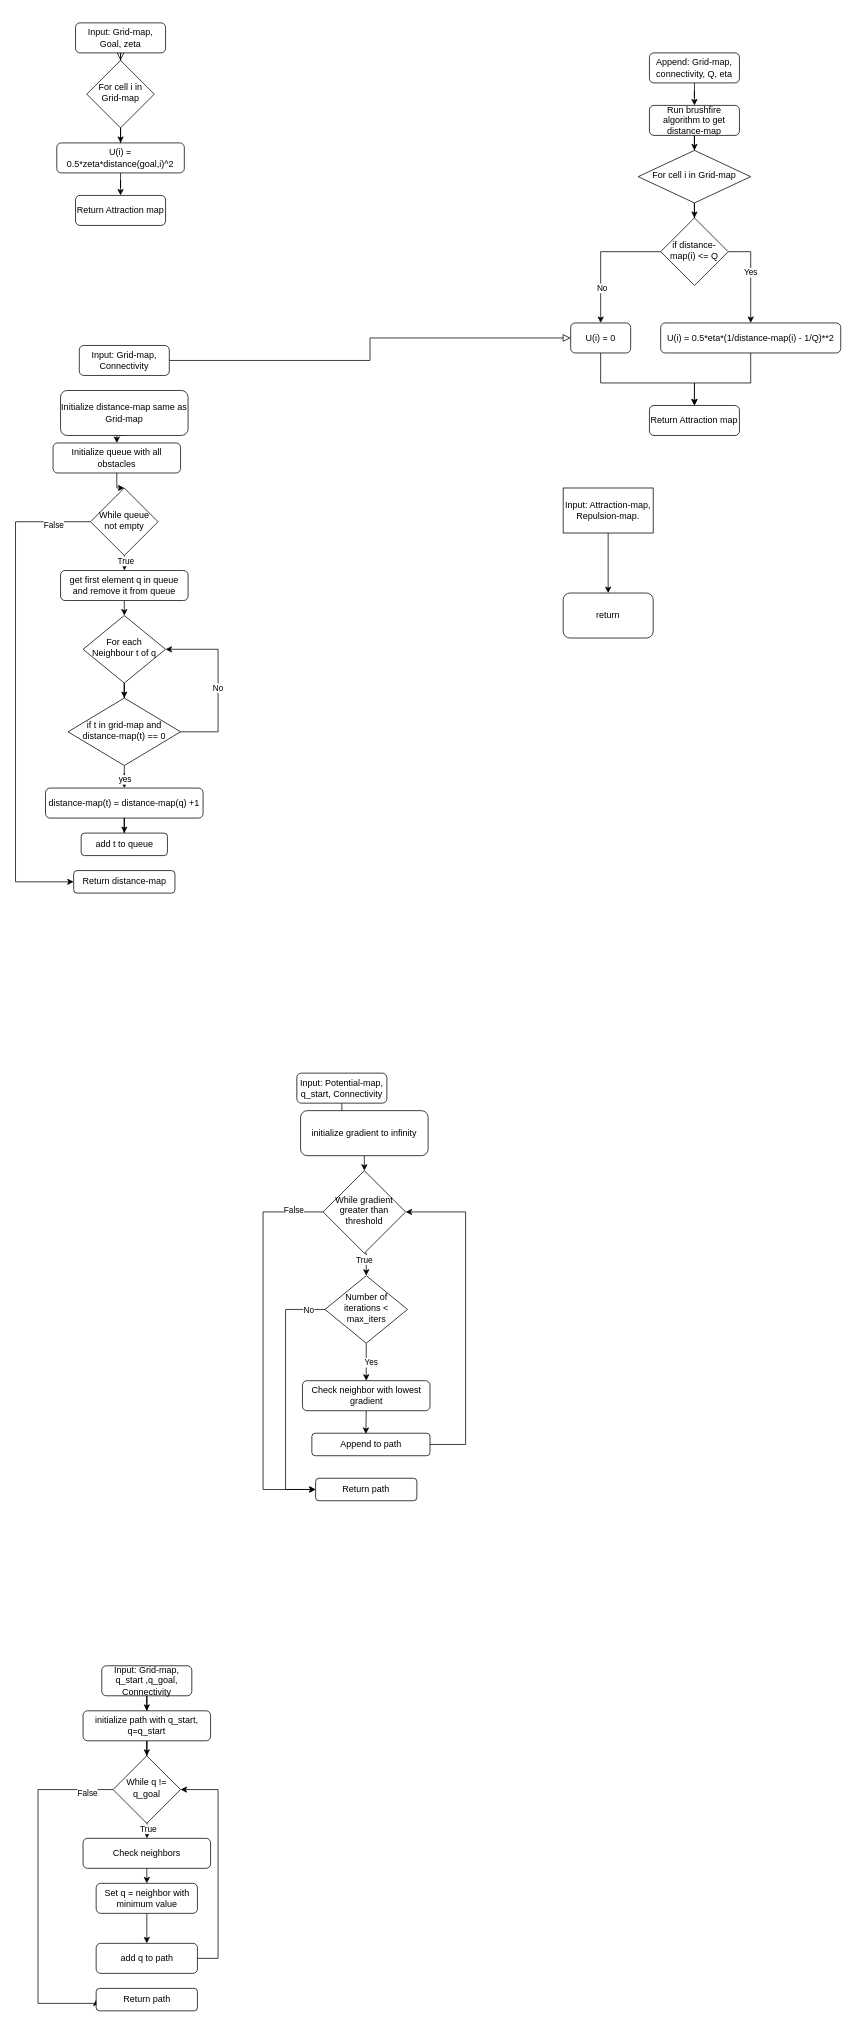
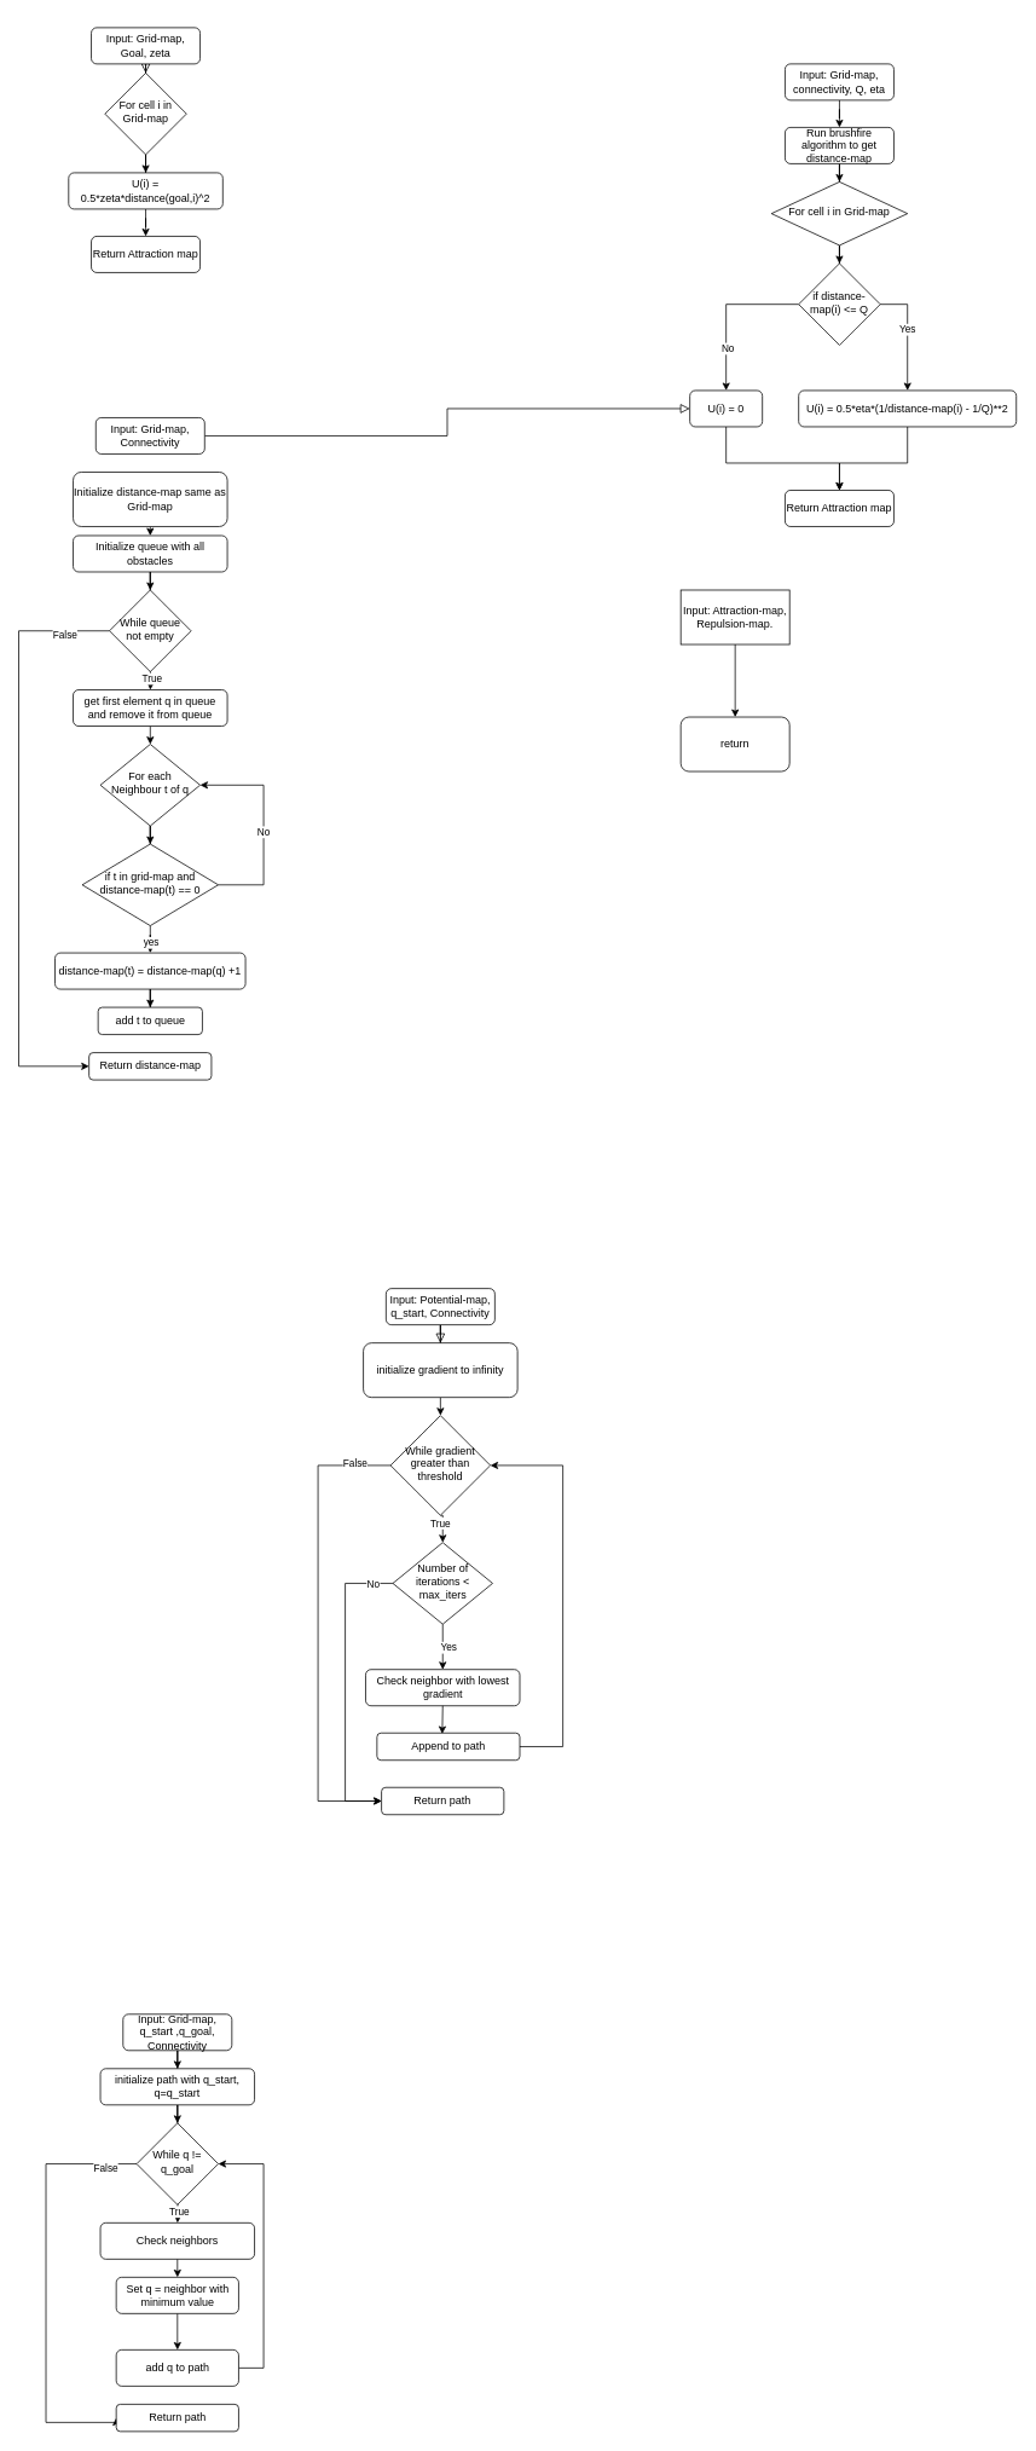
- <mxCell id="12" value="Append: Grid-map, connectivity, Q, eta" style="rounded=1;whiteSpace=wrap;html=1;fontSize=12;glass=0;strokeWidth=1;shadow=0;" vertex="1" parent="10"><mxGeometry x="105" width="120" height="40" as="geometry" /></mxCell>
+ <mxCell id="12" value="Input: Grid-map, connectivity, Q, eta" style="rounded=1;whiteSpace=wrap;html=1;fontSize=12;glass=0;strokeWidth=1;shadow=0;" vertex="1" parent="10"><mxGeometry x="105" width="120" height="40" as="geometry" /></mxCell>
- <mxCell id="60" value="Initialize queue with all obstacles" style="rounded=1;whiteSpace=wrap;html=1;fontSize=12;glass=0;strokeWidth=1;shadow=0;" vertex="1" parent="50"><mxGeometry x="50" y="130" width="170" height="40" as="geometry" /></mxCell>
+ <mxCell id="60" value="Initialize queue with all obstacles" style="rounded=1;whiteSpace=wrap;html=1;fontSize=12;glass=0;strokeWidth=1;shadow=0;" vertex="1" parent="50"><mxGeometry x="60" y="130" width="170" height="40" as="geometry" /></mxCell>
- <mxCell id="32" value="Input: Potential-map, q_start, Connectivity" style="rounded=1;whiteSpace=wrap;html=1;fontSize=12;glass=0;strokeWidth=1;shadow=0;" vertex="1" parent="30"><mxGeometry x="45" y="10" width="120" height="40" as="geometry" /></mxCell>
+ <mxCell id="32" value="Input: Potential-map, q_start, Connectivity" style="rounded=1;whiteSpace=wrap;html=1;fontSize=12;glass=0;strokeWidth=1;shadow=0;" vertex="1" parent="30"><mxGeometry x="75" width="120" height="40" as="geometry" /></mxCell>
